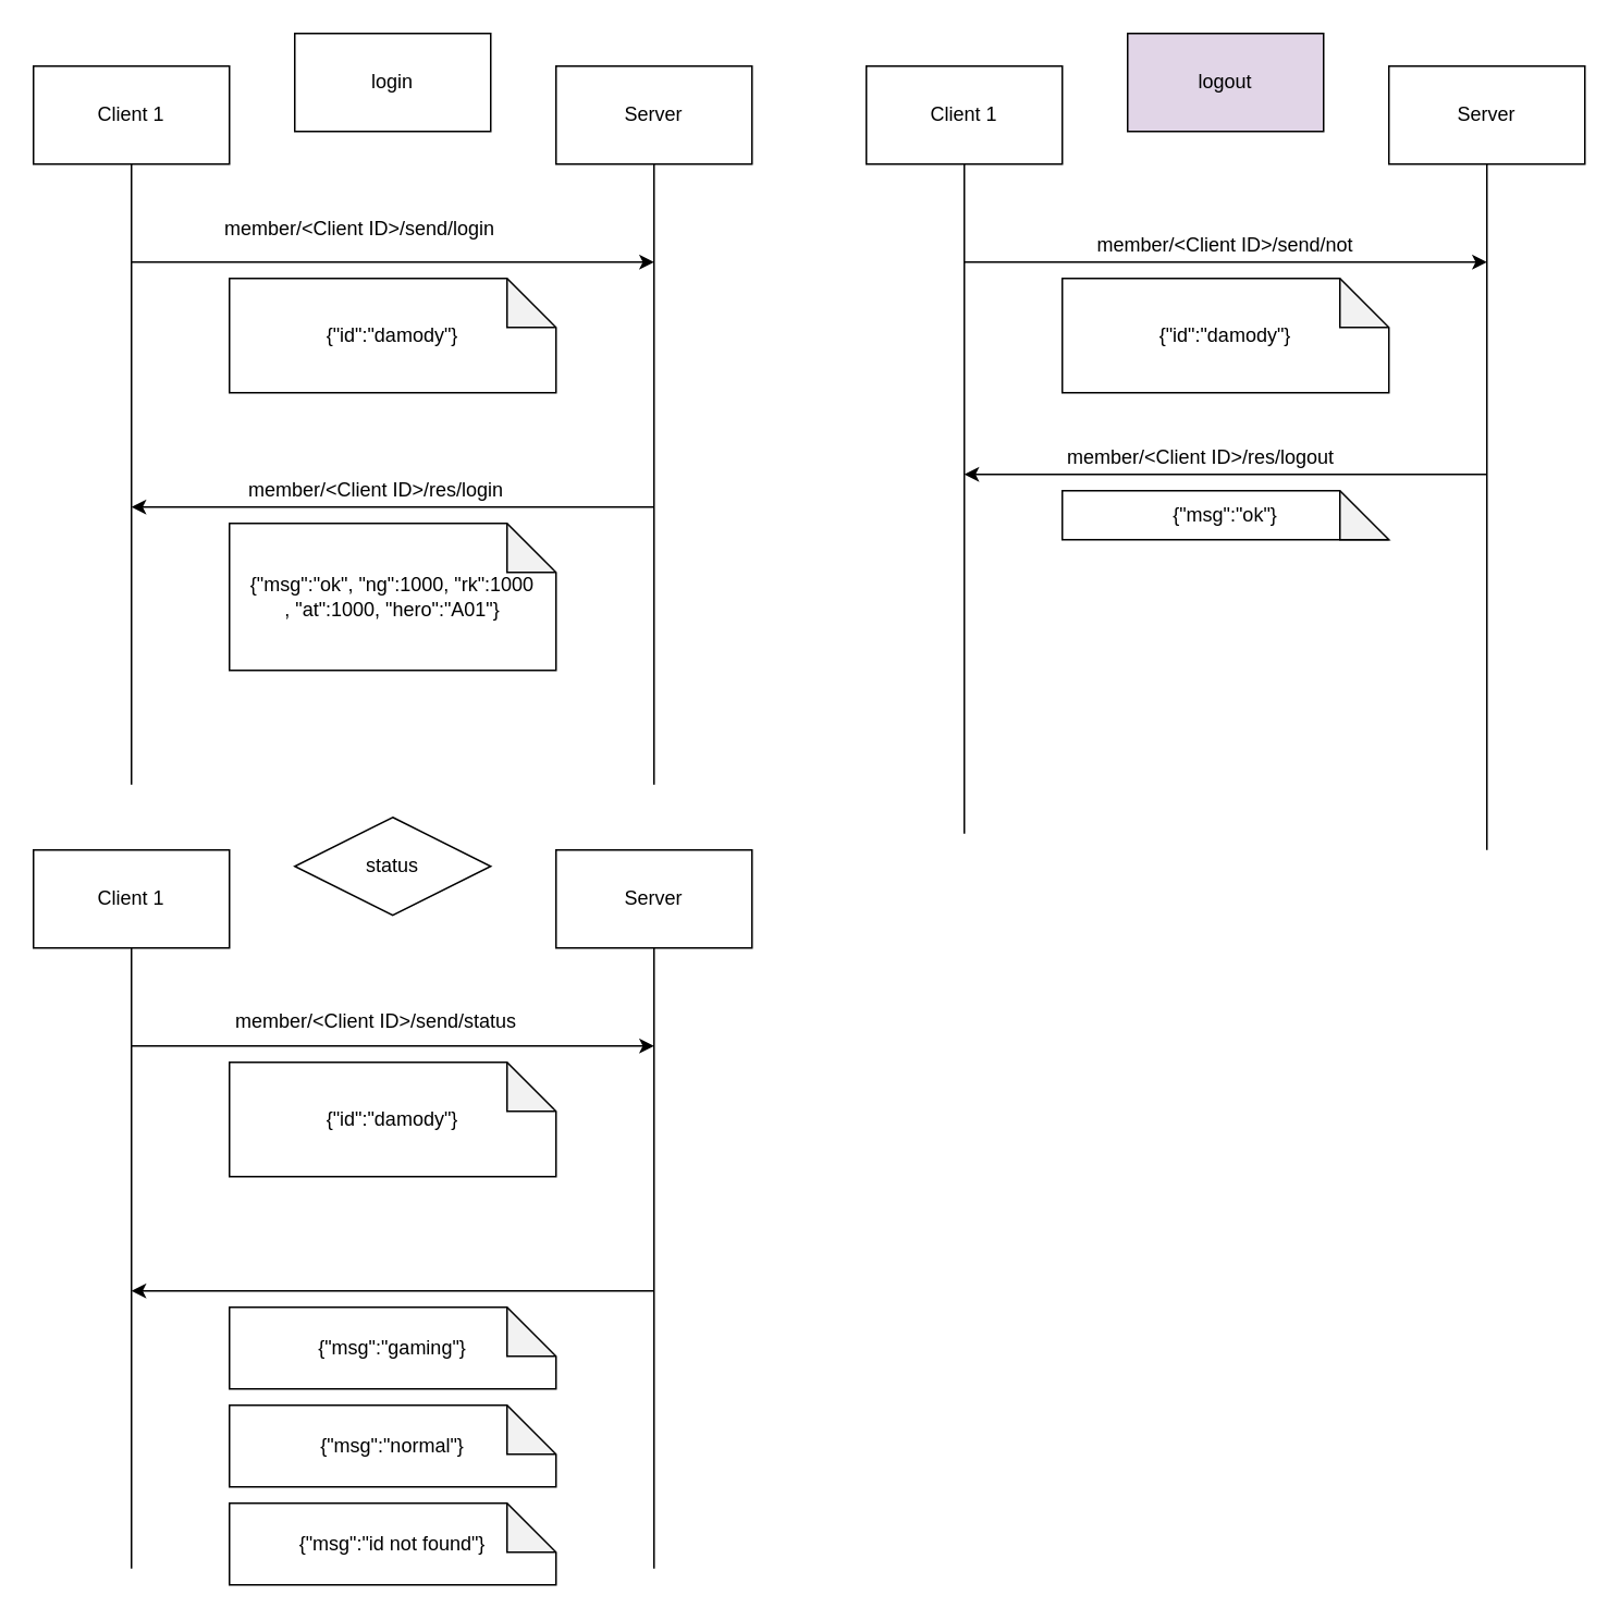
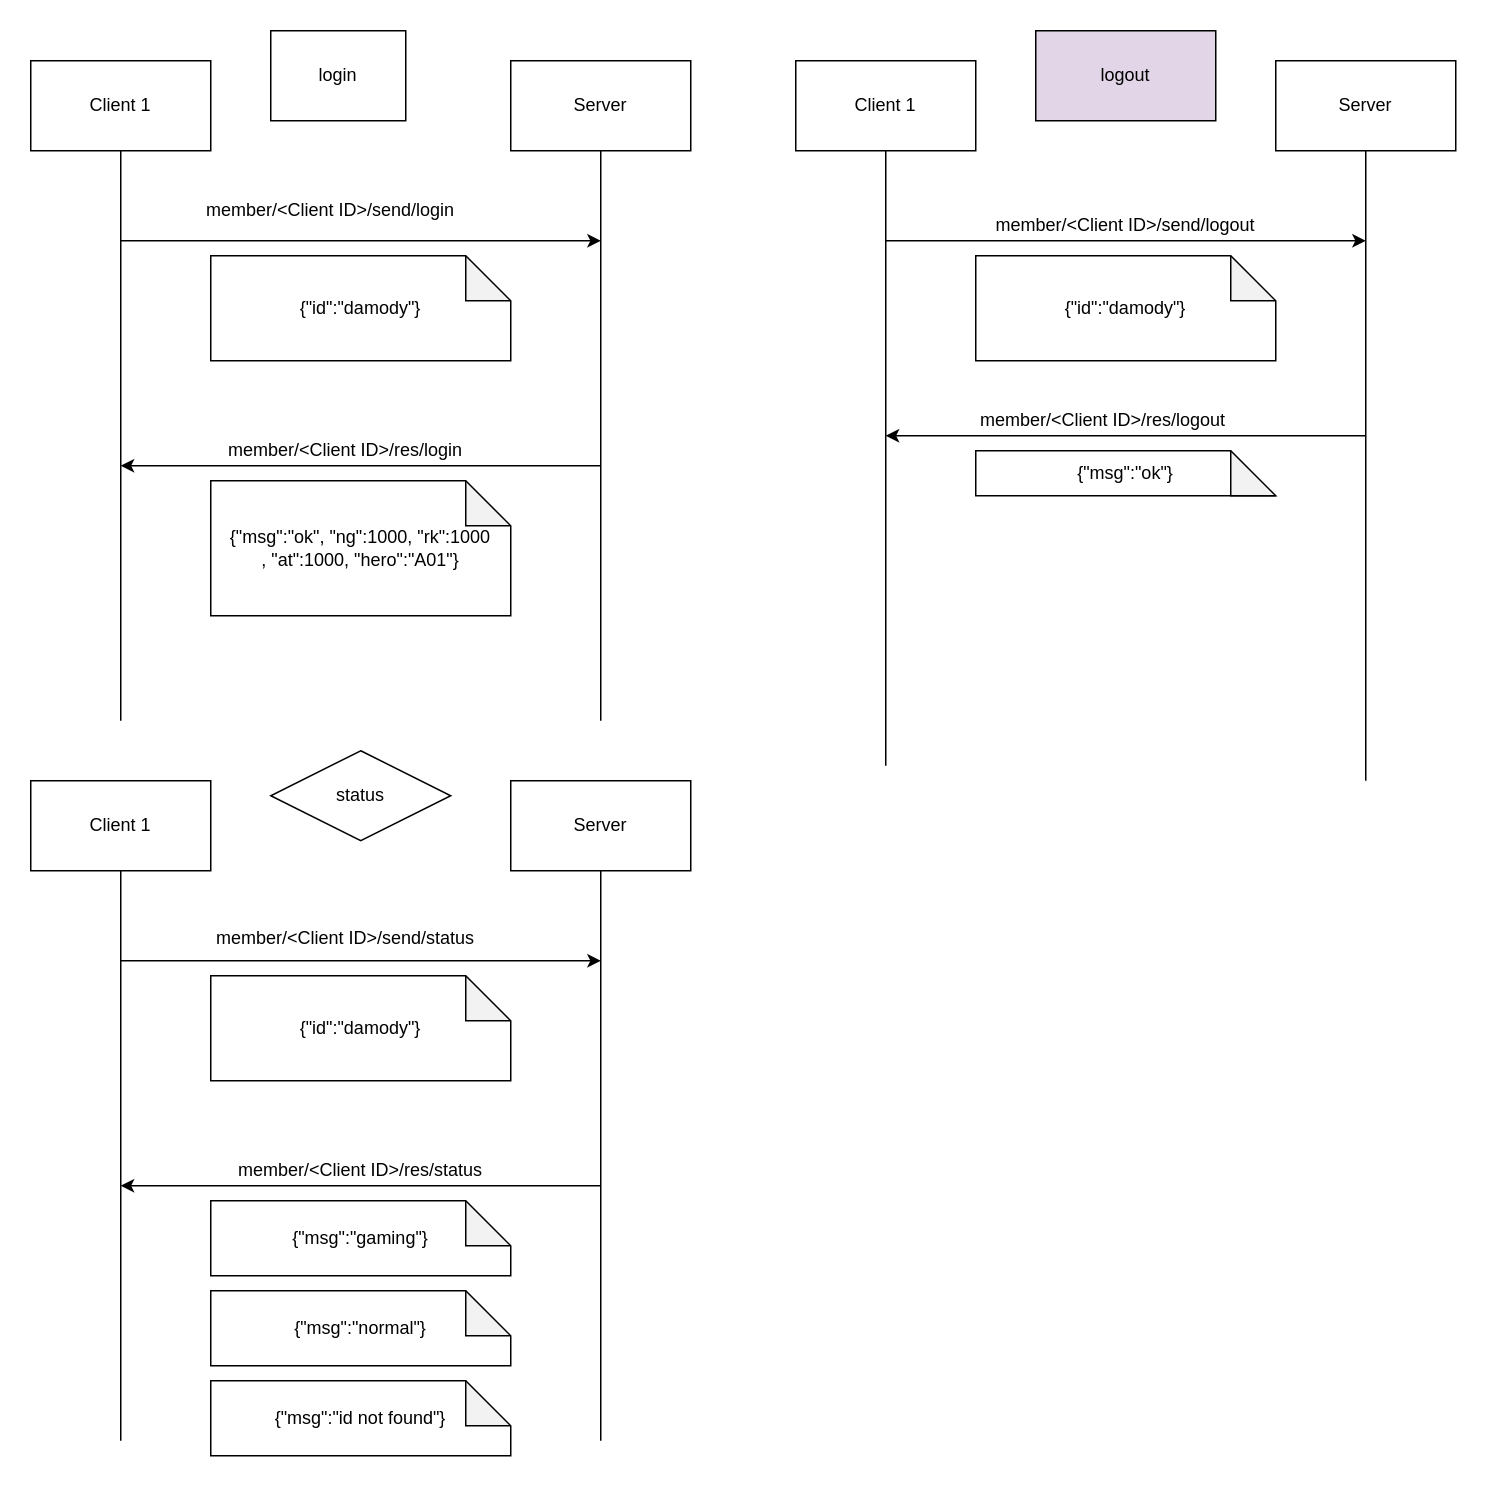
- <mxCell id="12" value="login" style="rounded=0;whiteSpace=wrap;html=1;" parent="1" vertex="1"><mxGeometry x="180" y="20" width="120" height="60" as="geometry" /></mxCell>
+ <mxCell id="12" value="login" style="rounded=0;whiteSpace=wrap;html=1;" parent="1" vertex="1"><mxGeometry x="180" y="20" width="90" height="60" as="geometry" /></mxCell>
- <mxCell id="19" value="member/&amp;lt;Client ID&amp;gt;/send/not" style="text;html=1;strokeColor=none;fillColor=none;align=center;verticalAlign=middle;whiteSpace=wrap;rounded=0;" parent="1" vertex="1"><mxGeometry x="625" y="140" width="250" height="20" as="geometry" /></mxCell>
+ <mxCell id="19" value="member/&amp;lt;Client ID&amp;gt;/send/logout" style="text;html=1;strokeColor=none;fillColor=none;align=center;verticalAlign=middle;whiteSpace=wrap;rounded=0;" parent="1" vertex="1"><mxGeometry x="625" y="140" width="250" height="20" as="geometry" /></mxCell>
+ <mxCell id="31" value="member/&amp;lt;Client ID&amp;gt;/res/status" style="text;html=1;strokeColor=none;fillColor=none;align=center;verticalAlign=middle;whiteSpace=wrap;rounded=0;" vertex="1" parent="1"><mxGeometry x="130" y="770" width="220" height="20" as="geometry" /></mxCell>
